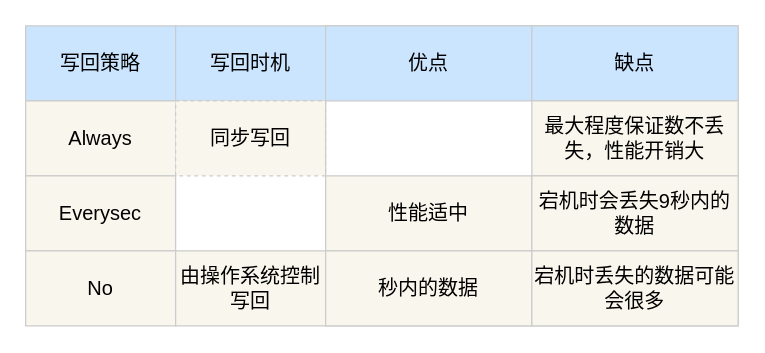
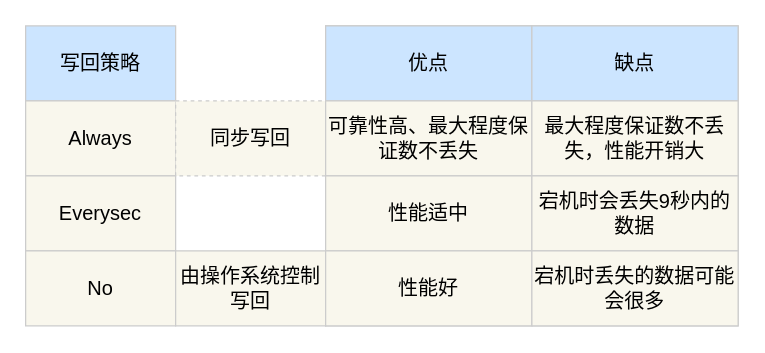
- <mxCell id="3" value="写回时机" style="rounded=0;whiteSpace=wrap;html=1;fontSize=16;fillColor=#cce5ff;strokeColor=#CCCCCC;" vertex="1" parent="1"><mxGeometry x="140" y="20" width="120" height="60" as="geometry" /></mxCell>
+ <mxCell id="12" value="可靠性高、最大程度保证数不丢失" style="rounded=0;whiteSpace=wrap;html=1;fontSize=16;fillColor=#f9f7ed;strokeColor=#CCCCCC;" vertex="1" parent="9"><mxGeometry y="60" width="165" height="60" as="geometry" /></mxCell>
- <mxCell id="16" value="秒内的数据" style="rounded=0;whiteSpace=wrap;html=1;fontSize=16;fillColor=#f9f7ed;strokeColor=#CCCCCC;" vertex="1" parent="9"><mxGeometry y="180" width="165" height="60" as="geometry" /></mxCell>
+ <mxCell id="16" value="性能好" style="rounded=0;whiteSpace=wrap;html=1;fontSize=16;fillColor=#f9f7ed;strokeColor=#CCCCCC;" vertex="1" parent="9"><mxGeometry y="180" width="165" height="60" as="geometry" /></mxCell>
